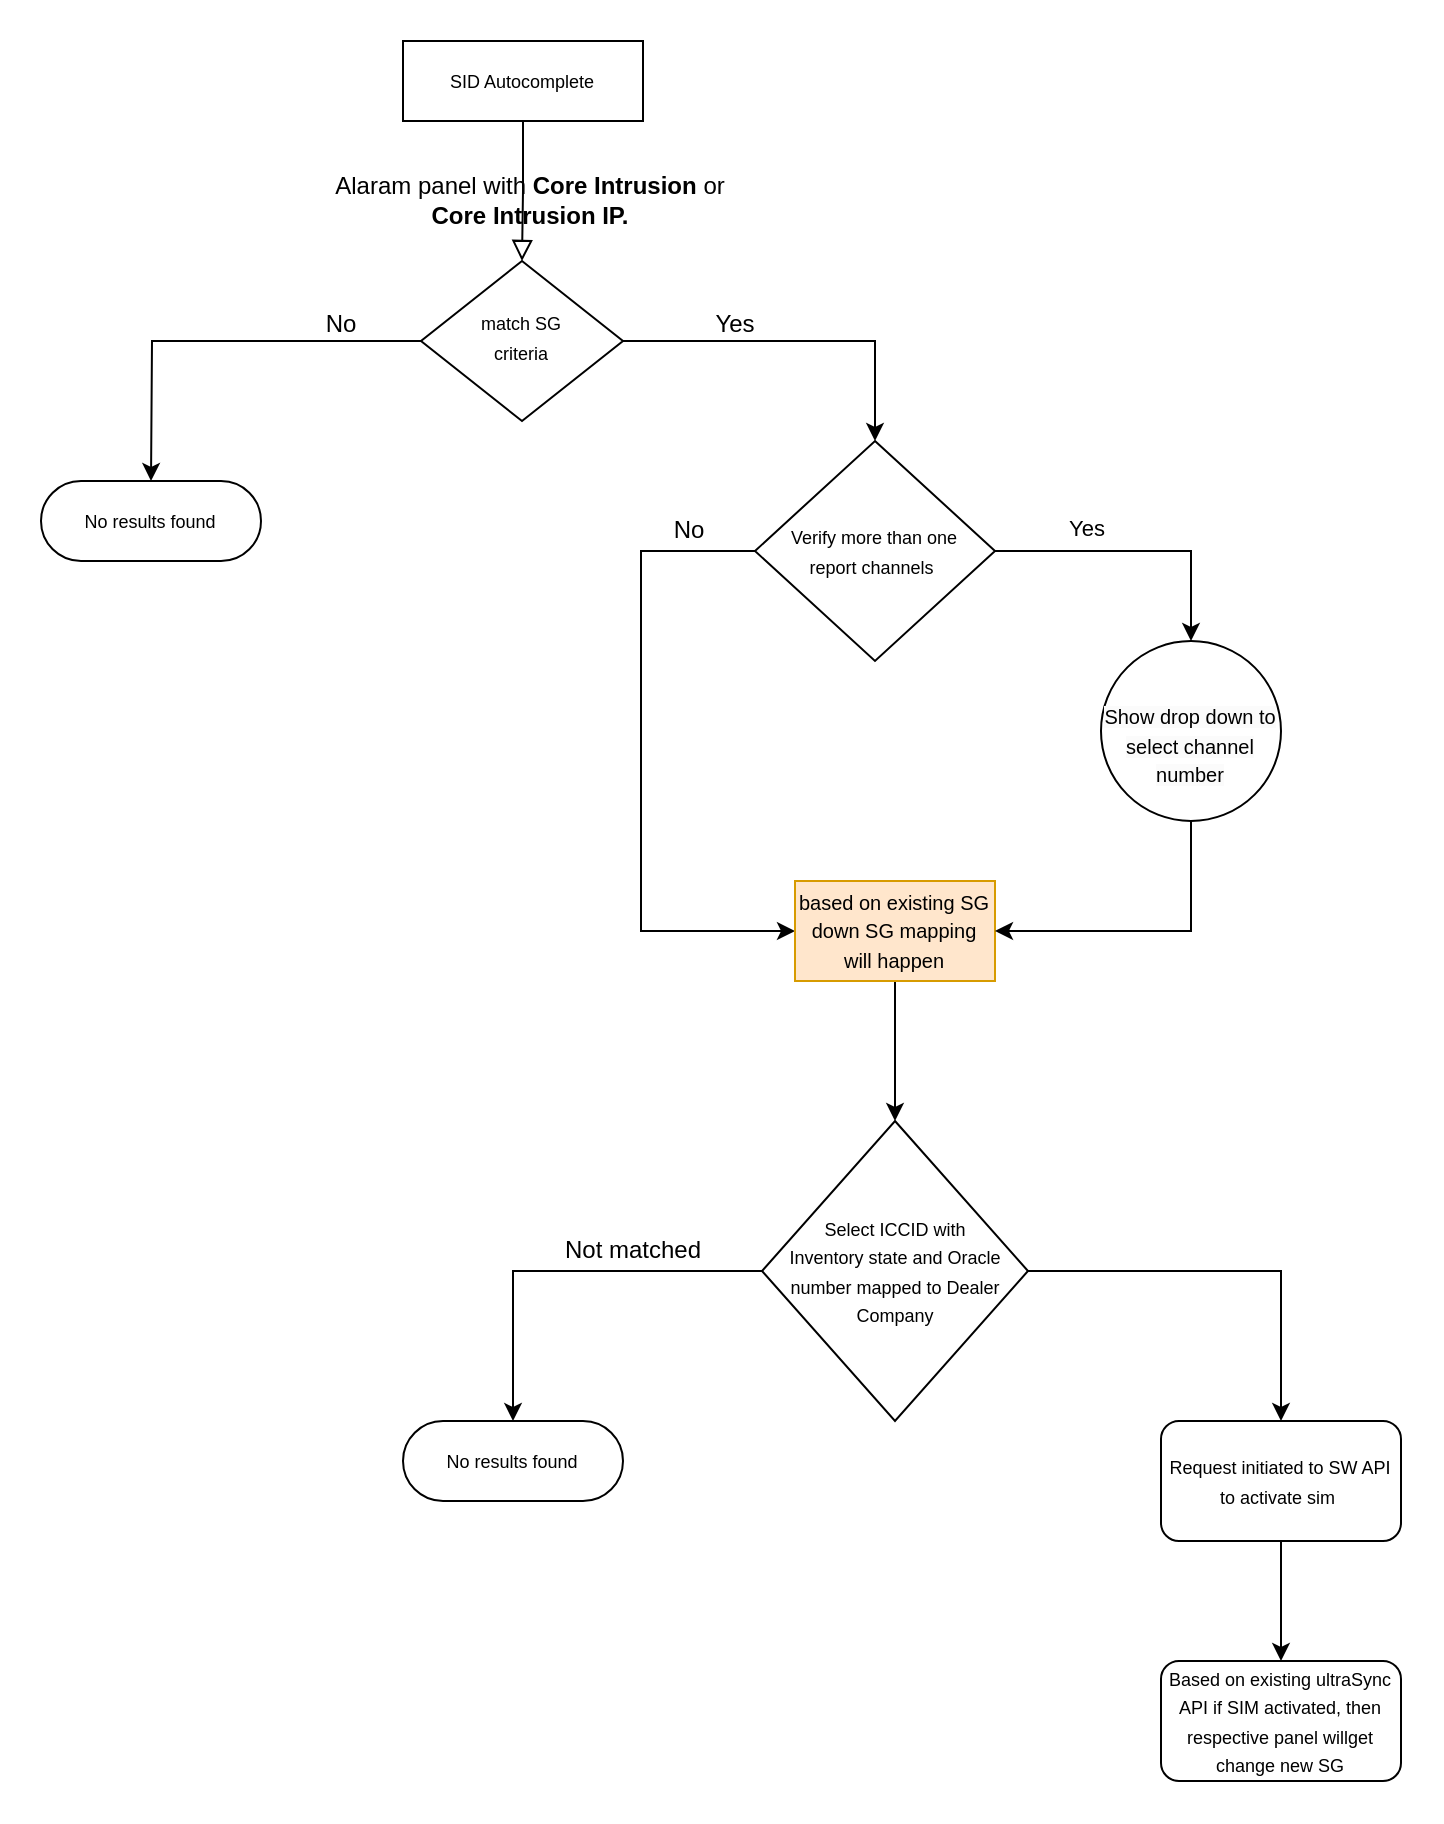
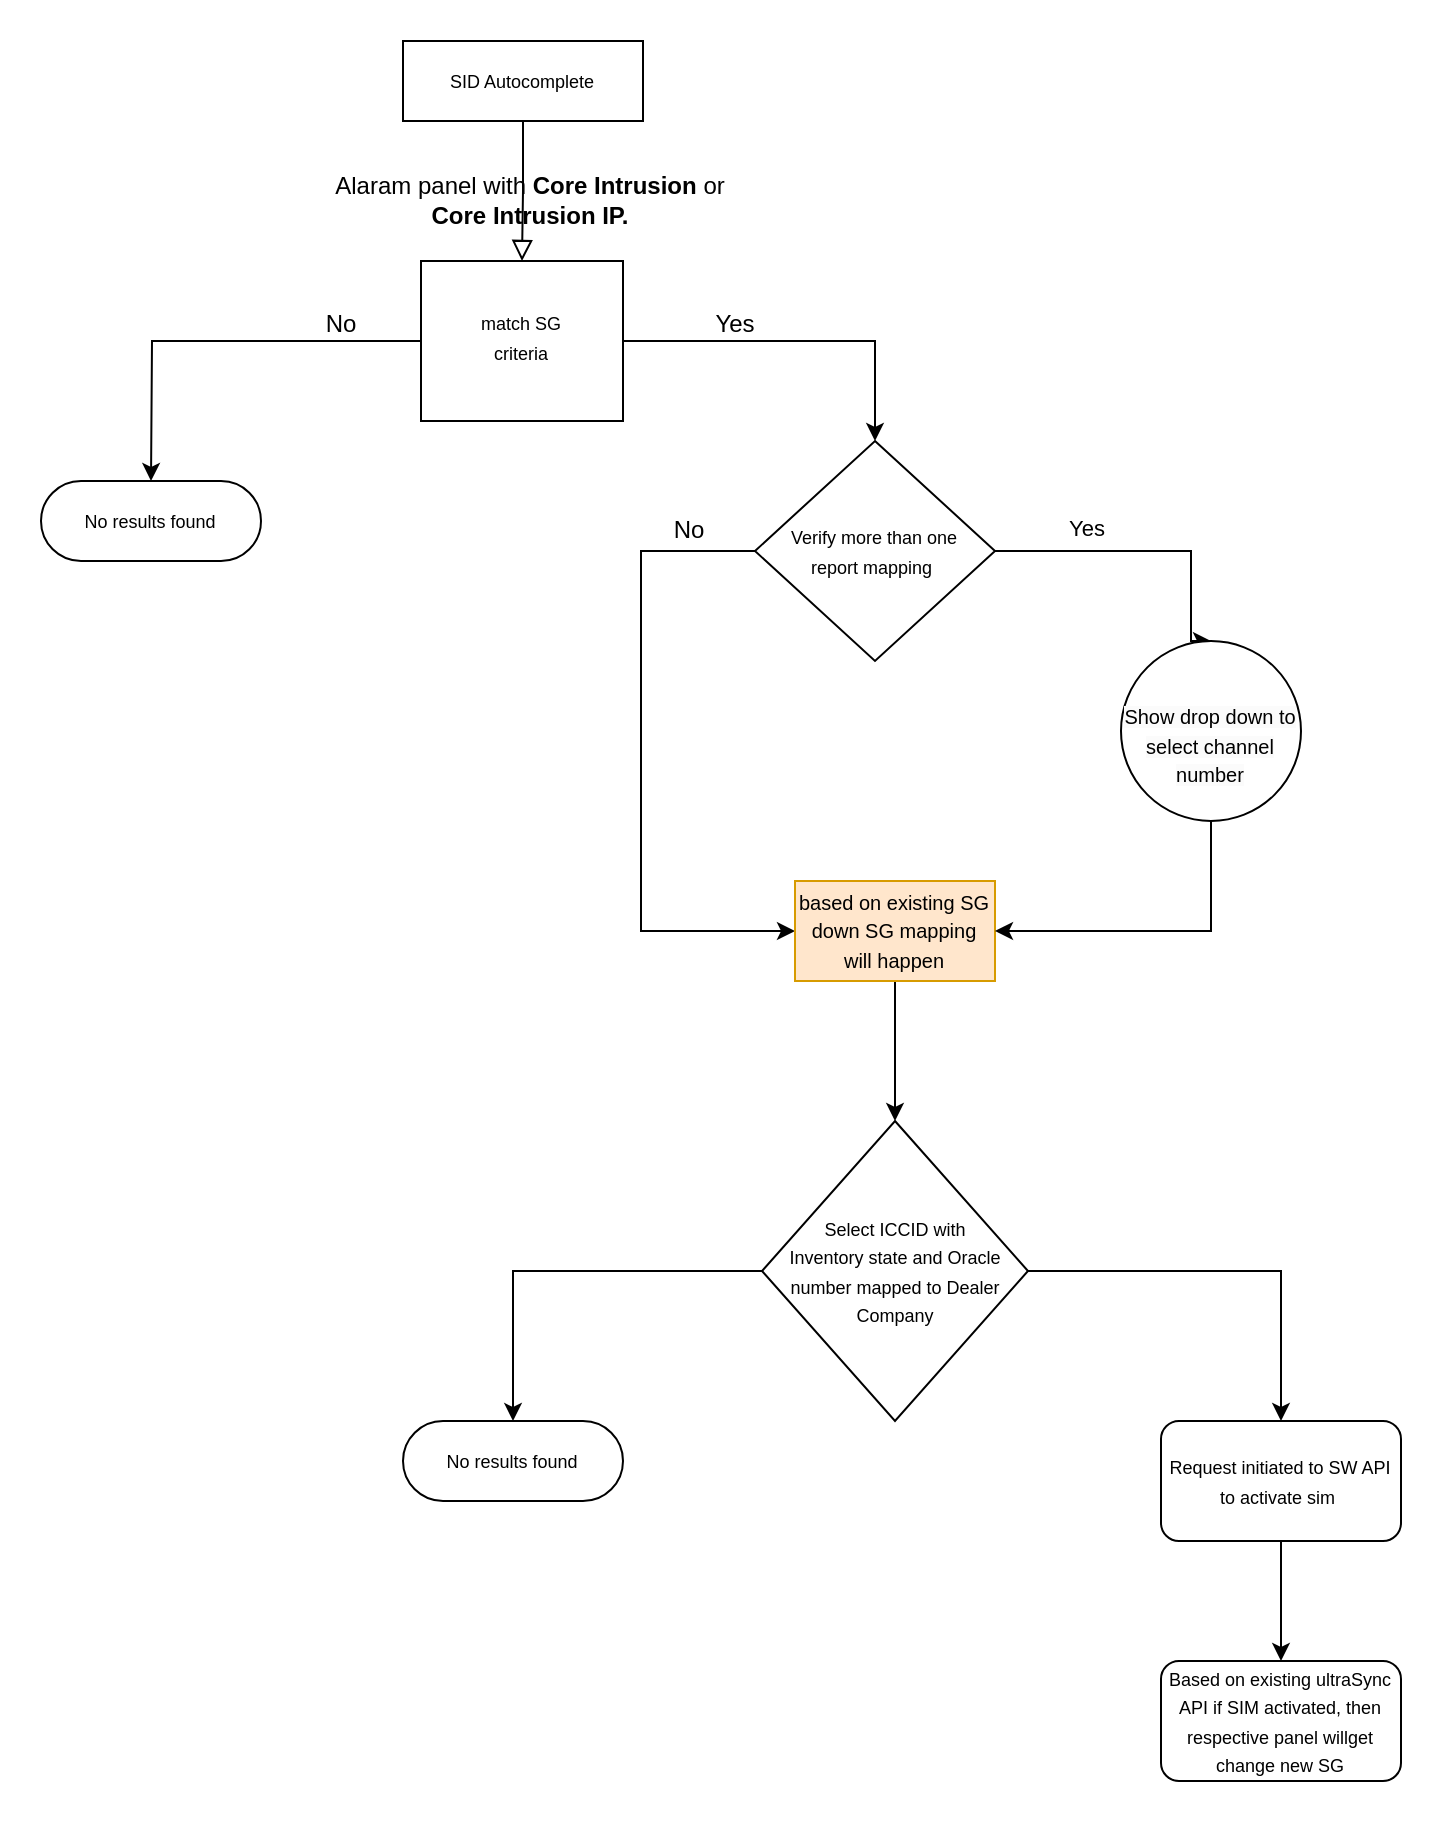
- <mxCell id="5" value="&lt;font style=&quot;font-size: 9px;&quot;&gt;match SG&lt;br&gt;criteria&lt;/font&gt;" style="rhombus;whiteSpace=wrap;html=1;shadow=0;fontFamily=Helvetica;fontSize=12;align=center;strokeWidth=1;spacing=6;spacingTop=-4;" parent="1" vertex="1"><mxGeometry x="210" y="130" width="101" height="80" as="geometry" /></mxCell>
+ <mxCell id="5" value="&lt;font style=&quot;font-size: 9px;&quot;&gt;match SG&lt;br&gt;criteria&lt;/font&gt;" style="whiteSpace=wrap;html=1;shadow=0;fontFamily=Helvetica;fontSize=12;align=center;strokeWidth=1;spacing=6;spacingTop=-4;rounded=0;" parent="1" vertex="1"><mxGeometry x="210" y="130" width="101" height="80" as="geometry" /></mxCell>
- <mxCell id="12" value="&lt;font style=&quot;font-size: 9px;&quot;&gt;Verify more than one &lt;br&gt;report channels&amp;nbsp;&lt;/font&gt;" style="shape=rhombus;html=1;dashed=0;whiteSpace=wrap;perimeter=rhombusPerimeter;" vertex="1" parent="1"><mxGeometry x="377" y="220" width="120" height="110" as="geometry" /></mxCell>
+ <mxCell id="12" value="&lt;font style=&quot;font-size: 9px;&quot;&gt;Verify more than one &lt;br&gt;report mapping&amp;nbsp;&lt;/font&gt;" style="shape=rhombus;html=1;dashed=0;whiteSpace=wrap;perimeter=rhombusPerimeter;" vertex="1" parent="1"><mxGeometry x="377" y="220" width="120" height="110" as="geometry" /></mxCell>
- <mxCell id="19" value="&lt;br&gt;&lt;span style=&quot;color: rgb(0, 0, 0); font-family: Helvetica; font-size: 10px; font-style: normal; font-variant-ligatures: normal; font-variant-caps: normal; font-weight: 400; letter-spacing: normal; orphans: 2; text-align: center; text-indent: 0px; text-transform: none; widows: 2; word-spacing: 0px; -webkit-text-stroke-width: 0px; background-color: rgb(251, 251, 251); text-decoration-thickness: initial; text-decoration-style: initial; text-decoration-color: initial; float: none; display: inline !important;&quot;&gt;Show drop down to select channel number&lt;/span&gt;" style="ellipse;whiteSpace=wrap;html=1;aspect=fixed;" vertex="1" parent="1"><mxGeometry x="550" y="320" width="90" height="90" as="geometry" /></mxCell>
+ <mxCell id="19" value="&lt;br&gt;&lt;span style=&quot;color: rgb(0, 0, 0); font-family: Helvetica; font-size: 10px; font-style: normal; font-variant-ligatures: normal; font-variant-caps: normal; font-weight: 400; letter-spacing: normal; orphans: 2; text-align: center; text-indent: 0px; text-transform: none; widows: 2; word-spacing: 0px; -webkit-text-stroke-width: 0px; background-color: rgb(251, 251, 251); text-decoration-thickness: initial; text-decoration-style: initial; text-decoration-color: initial; float: none; display: inline !important;&quot;&gt;Show drop down to select channel number&lt;/span&gt;" style="ellipse;whiteSpace=wrap;html=1;aspect=fixed;" vertex="1" parent="1"><mxGeometry x="560" y="320" width="90" height="90" as="geometry" /></mxCell>
- <mxCell id="22" value="Not matched" style="text;html=1;align=center;verticalAlign=middle;resizable=0;points=[];autosize=1;strokeColor=none;fillColor=none;" vertex="1" parent="1"><mxGeometry x="271" y="610" width="90" height="30" as="geometry" /></mxCell>
